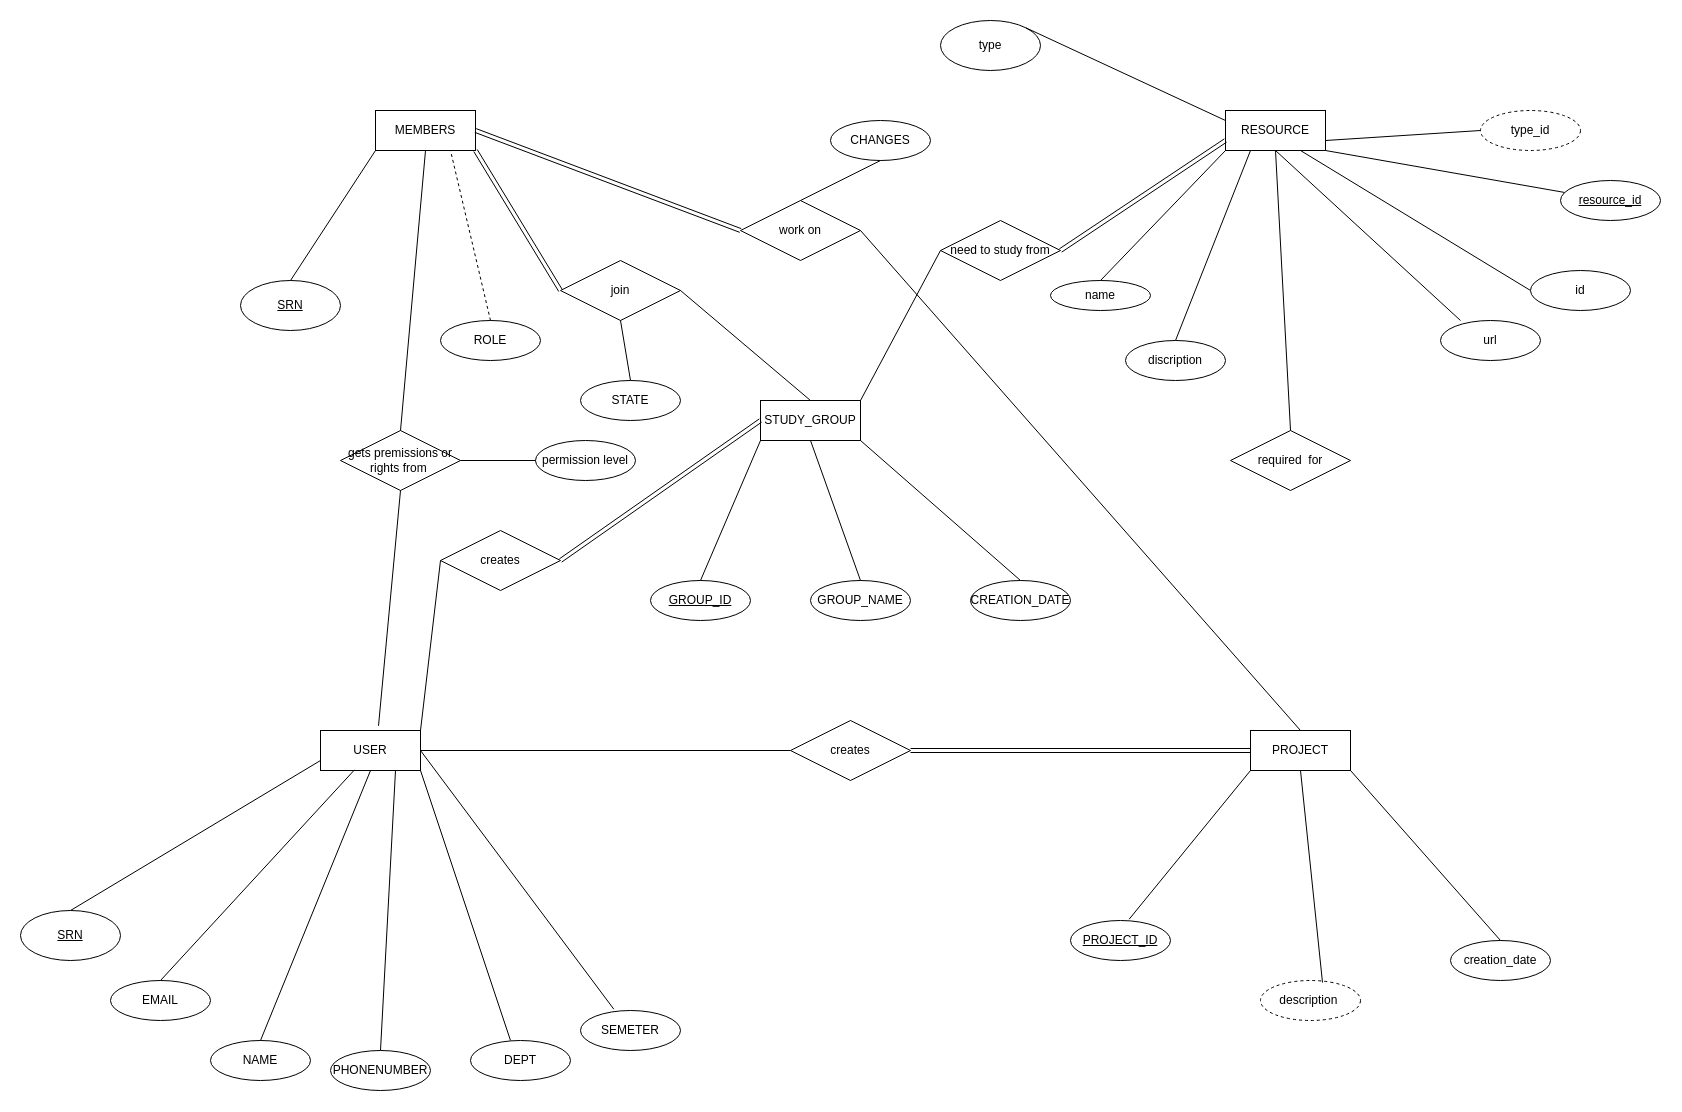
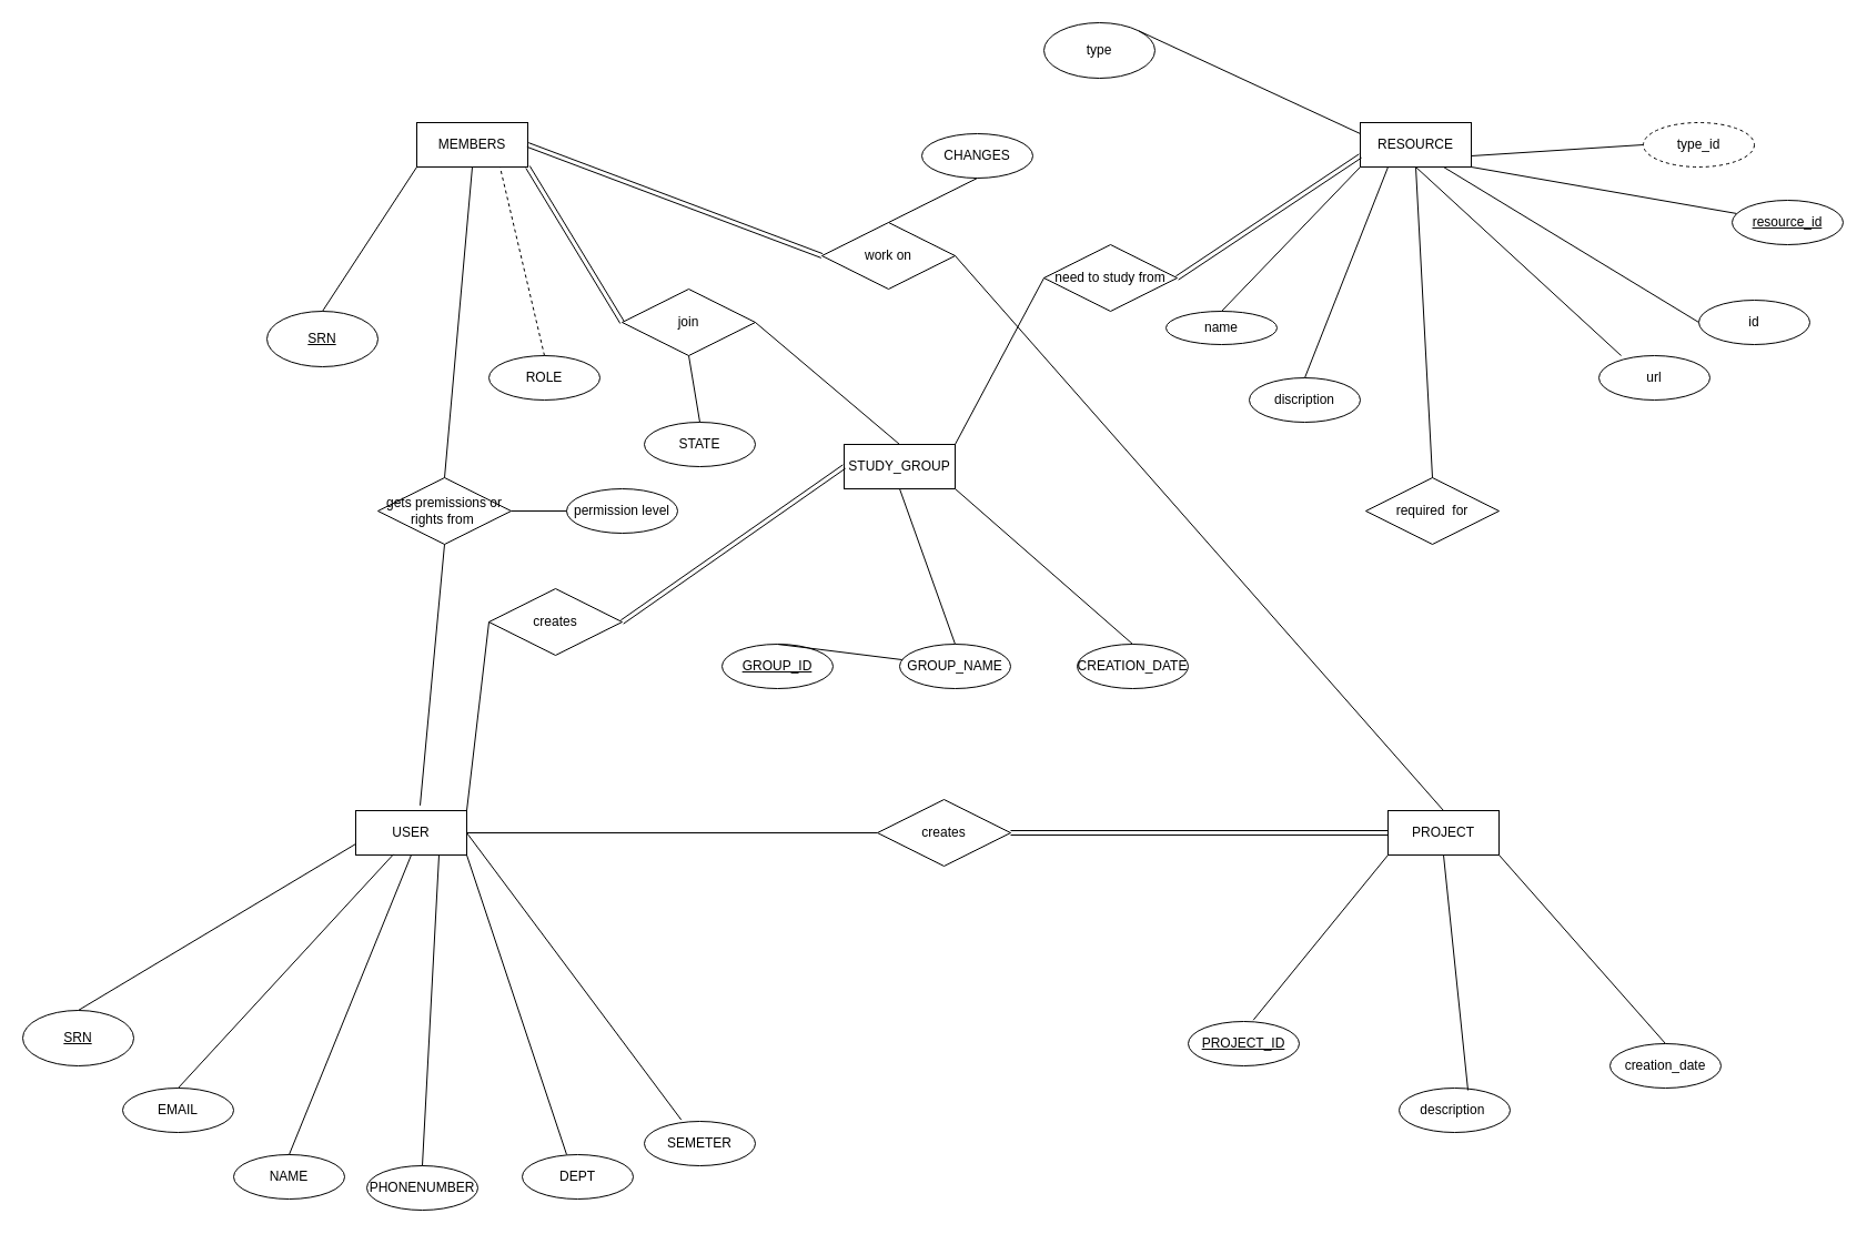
- <mxCell id="69" value="permission level" style="ellipse;whiteSpace=wrap;html=1;align=center;" vertex="1" parent="1"><mxGeometry x="535" y="440" width="100" height="40" as="geometry" /></mxCell>
+ <mxCell id="69" value="permission level" style="ellipse;whiteSpace=wrap;html=1;align=center;" vertex="1" parent="1"><mxGeometry x="510" y="440" width="100" height="40" as="geometry" /></mxCell>
- <mxCell id="39" value="" style="endArrow=none;html=1;rounded=0;entryX=0;entryY=1;entryDx=0;entryDy=0;exitX=0.5;exitY=0;exitDx=0;exitDy=0;" parent="1" source="34" target="6" edge="1"><mxGeometry width="50" height="50" relative="1" as="geometry"><mxPoint x="720" y="1260" as="sourcePoint" /><mxPoint x="770" y="1210" as="targetPoint" /></mxGeometry></mxCell>
+ <mxCell id="39" value="" style="endArrow=none;html=1;rounded=0;exitX=0.5;exitY=0;exitDx=0;exitDy=0;" parent="1" source="34" target="35" edge="1"><mxGeometry width="50" height="50" relative="1" as="geometry"><mxPoint x="720" y="1260" as="sourcePoint" /><mxPoint x="770" y="1210" as="targetPoint" /></mxGeometry></mxCell>
- <mxCell id="15" value="description&amp;nbsp;" style="ellipse;whiteSpace=wrap;html=1;align=center;dashed=1;" parent="1" vertex="1"><mxGeometry x="1260" y="980" width="100" height="40" as="geometry" /></mxCell>
+ <mxCell id="15" value="description&amp;nbsp;" style="ellipse;whiteSpace=wrap;html=1;align=center;" parent="1" vertex="1"><mxGeometry x="1260" y="980" width="100" height="40" as="geometry" /></mxCell>
